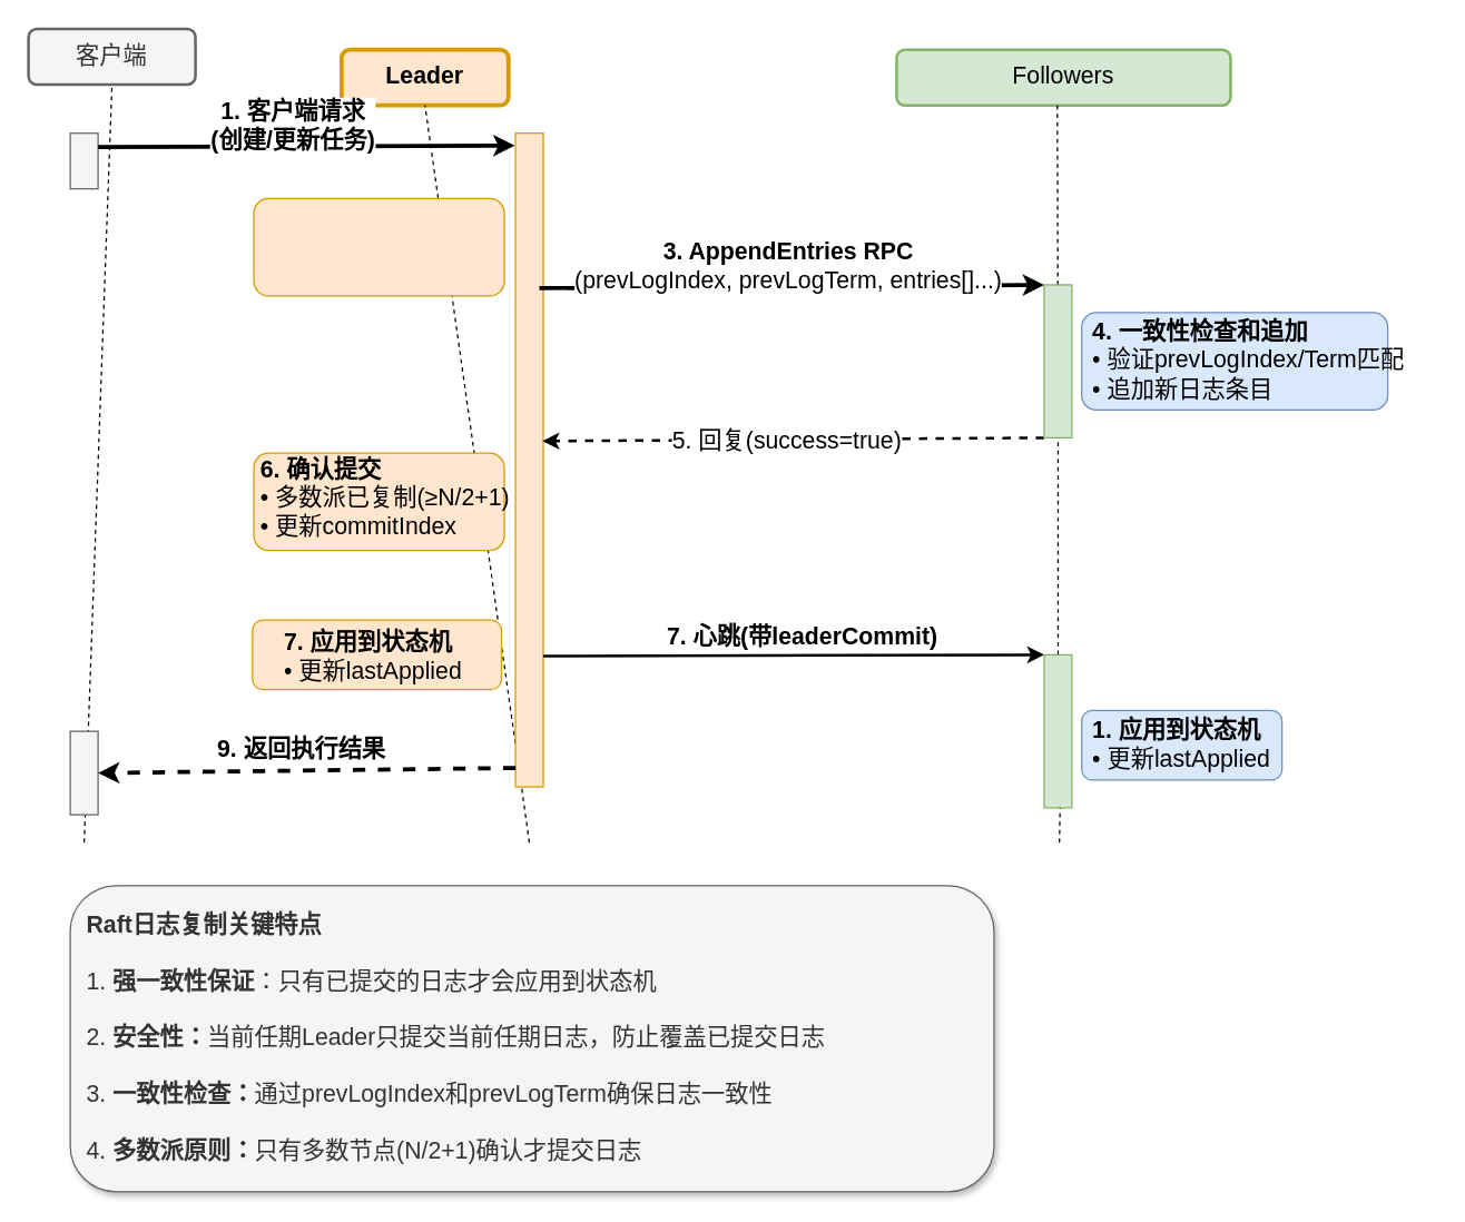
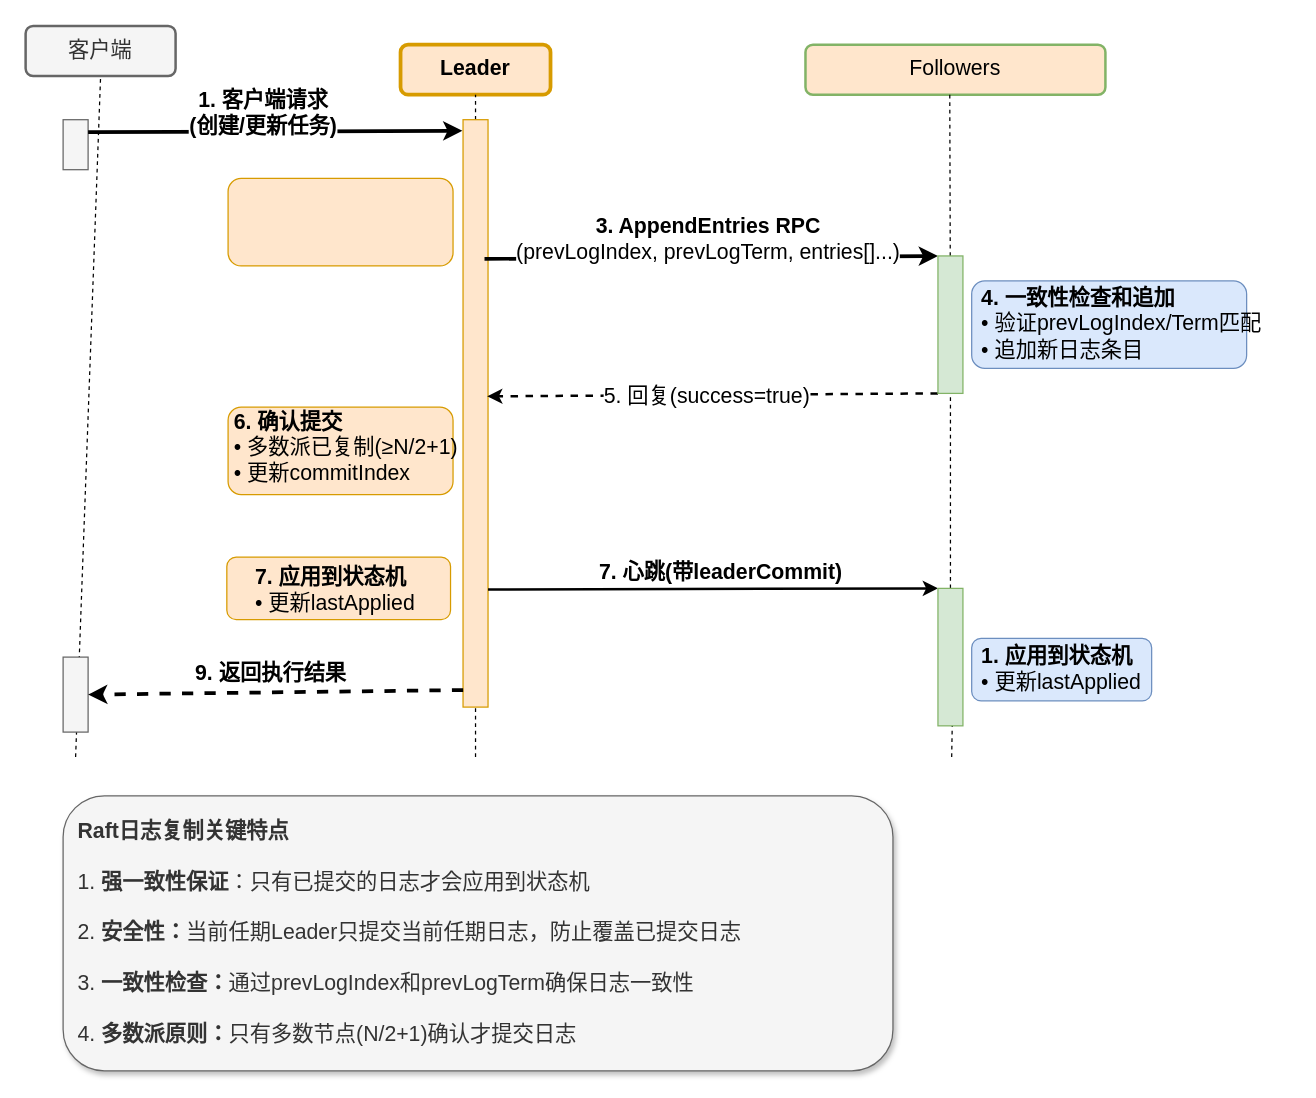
- <mxCell id="3" value="&lt;font&gt;&lt;b&gt;Leader&lt;/b&gt;&lt;/font&gt;" style="rounded=1;whiteSpace=wrap;html=1;fillColor=#ffe6cc;strokeColor=#d79b00;strokeWidth=3;fontSize=17;" parent="1" vertex="1"><mxGeometry x="245" y="35" width="120" height="40" as="geometry" /></mxCell>
+ <mxCell id="3" value="&lt;font&gt;&lt;b&gt;Leader&lt;/b&gt;&lt;/font&gt;" style="rounded=1;whiteSpace=wrap;html=1;fillColor=#ffe6cc;strokeColor=#d79b00;strokeWidth=3;fontSize=17;" parent="1" vertex="1"><mxGeometry x="320" y="35" width="120" height="40" as="geometry" /></mxCell>
- <mxCell id="4" value="&lt;font&gt;Followers&lt;/font&gt;" style="rounded=1;whiteSpace=wrap;html=1;fillColor=#d5e8d4;strokeColor=#82b366;strokeWidth=2;fontSize=17;" parent="1" vertex="1"><mxGeometry x="644" y="35" width="240" height="40" as="geometry" /></mxCell>
+ <mxCell id="4" value="&lt;font&gt;Followers&lt;/font&gt;" style="rounded=1;whiteSpace=wrap;html=1;fillColor=#ffe6cc;strokeColor=#82b366;strokeWidth=2;fontSize=17;" parent="1" vertex="1"><mxGeometry x="644" y="35" width="240" height="40" as="geometry" /></mxCell>
